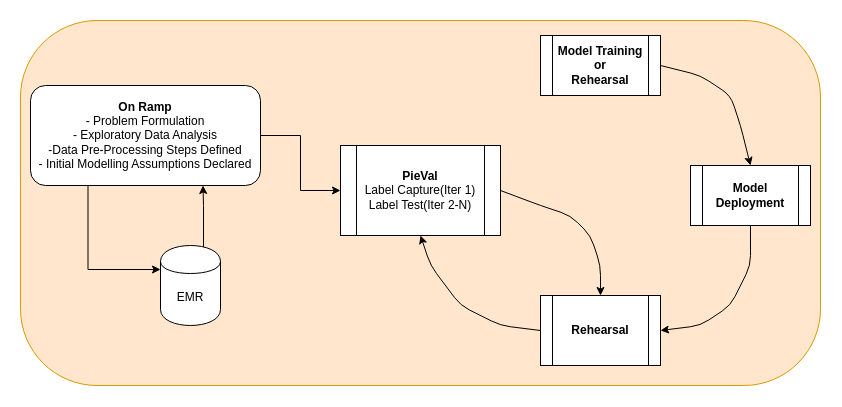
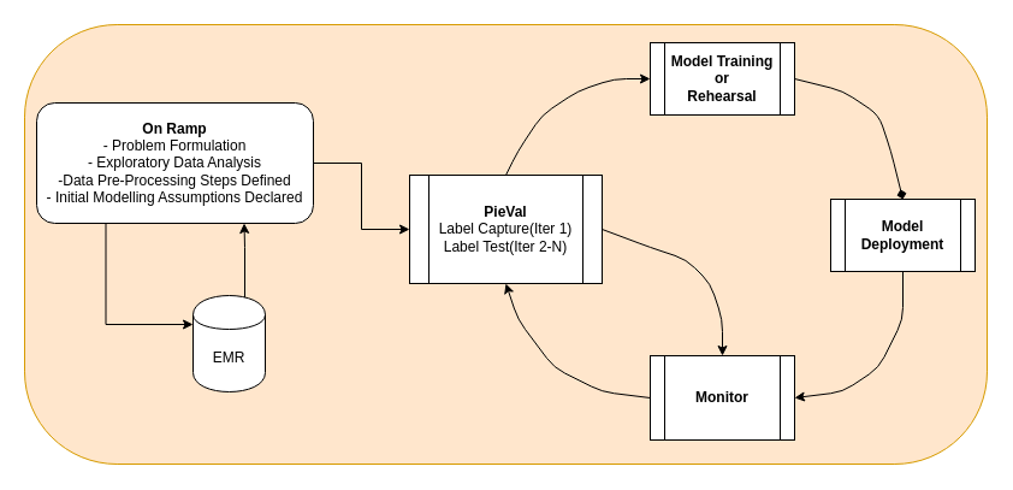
+ <mxCell id="10" value="" style="endArrow=classic;html=1;entryX=0;entryY=0.5;entryDx=0;entryDy=0;exitX=0.5;exitY=0;exitDx=0;exitDy=0;" parent="1" source="6" target="7" edge="1"><mxGeometry width="50" height="50" relative="1" as="geometry"><mxPoint x="460" y="225" as="sourcePoint" /><mxPoint x="490" y="145" as="targetPoint" /><Array as="points"><mxPoint x="430" y="125" /><mxPoint x="450" y="95" /><mxPoint x="480" y="75" /><mxPoint x="510" y="65" /></Array></mxGeometry></mxCell>
- <mxCell id="11" value="" style="endArrow=classic;html=1;exitX=1;exitY=0.5;exitDx=0;exitDy=0;entryX=0.5;entryY=0;entryDx=0;entryDy=0;" parent="1" source="7" target="8" edge="1"><mxGeometry width="50" height="50" relative="1" as="geometry"><mxPoint x="300" y="475" as="sourcePoint" /><mxPoint x="350" y="425" as="targetPoint" /><Array as="points"><mxPoint x="700" y="75" /><mxPoint x="730" y="95" /><mxPoint x="740" y="125" /></Array></mxGeometry></mxCell>
+ <mxCell id="11" value="" style="endArrow=diamond;html=1;exitX=1;exitY=0.5;exitDx=0;exitDy=0;entryX=0.5;entryY=0;entryDx=0;entryDy=0;" parent="1" source="7" target="8" edge="1"><mxGeometry width="50" height="50" relative="1" as="geometry"><mxPoint x="300" y="475" as="sourcePoint" /><mxPoint x="350" y="425" as="targetPoint" /><Array as="points"><mxPoint x="700" y="75" /><mxPoint x="730" y="95" /><mxPoint x="740" y="125" /></Array></mxGeometry></mxCell>
- <mxCell id="9" value="&lt;b&gt;Rehearsal&lt;/b&gt;" style="shape=process;whiteSpace=wrap;html=1;backgroundOutline=1;" parent="1" vertex="1"><mxGeometry x="540" y="295" width="120" height="70" as="geometry" /></mxCell>
+ <mxCell id="9" value="&lt;b&gt;Monitor&lt;/b&gt;" style="shape=process;whiteSpace=wrap;html=1;backgroundOutline=1;" parent="1" vertex="1"><mxGeometry x="540" y="295" width="120" height="70" as="geometry" /></mxCell>
